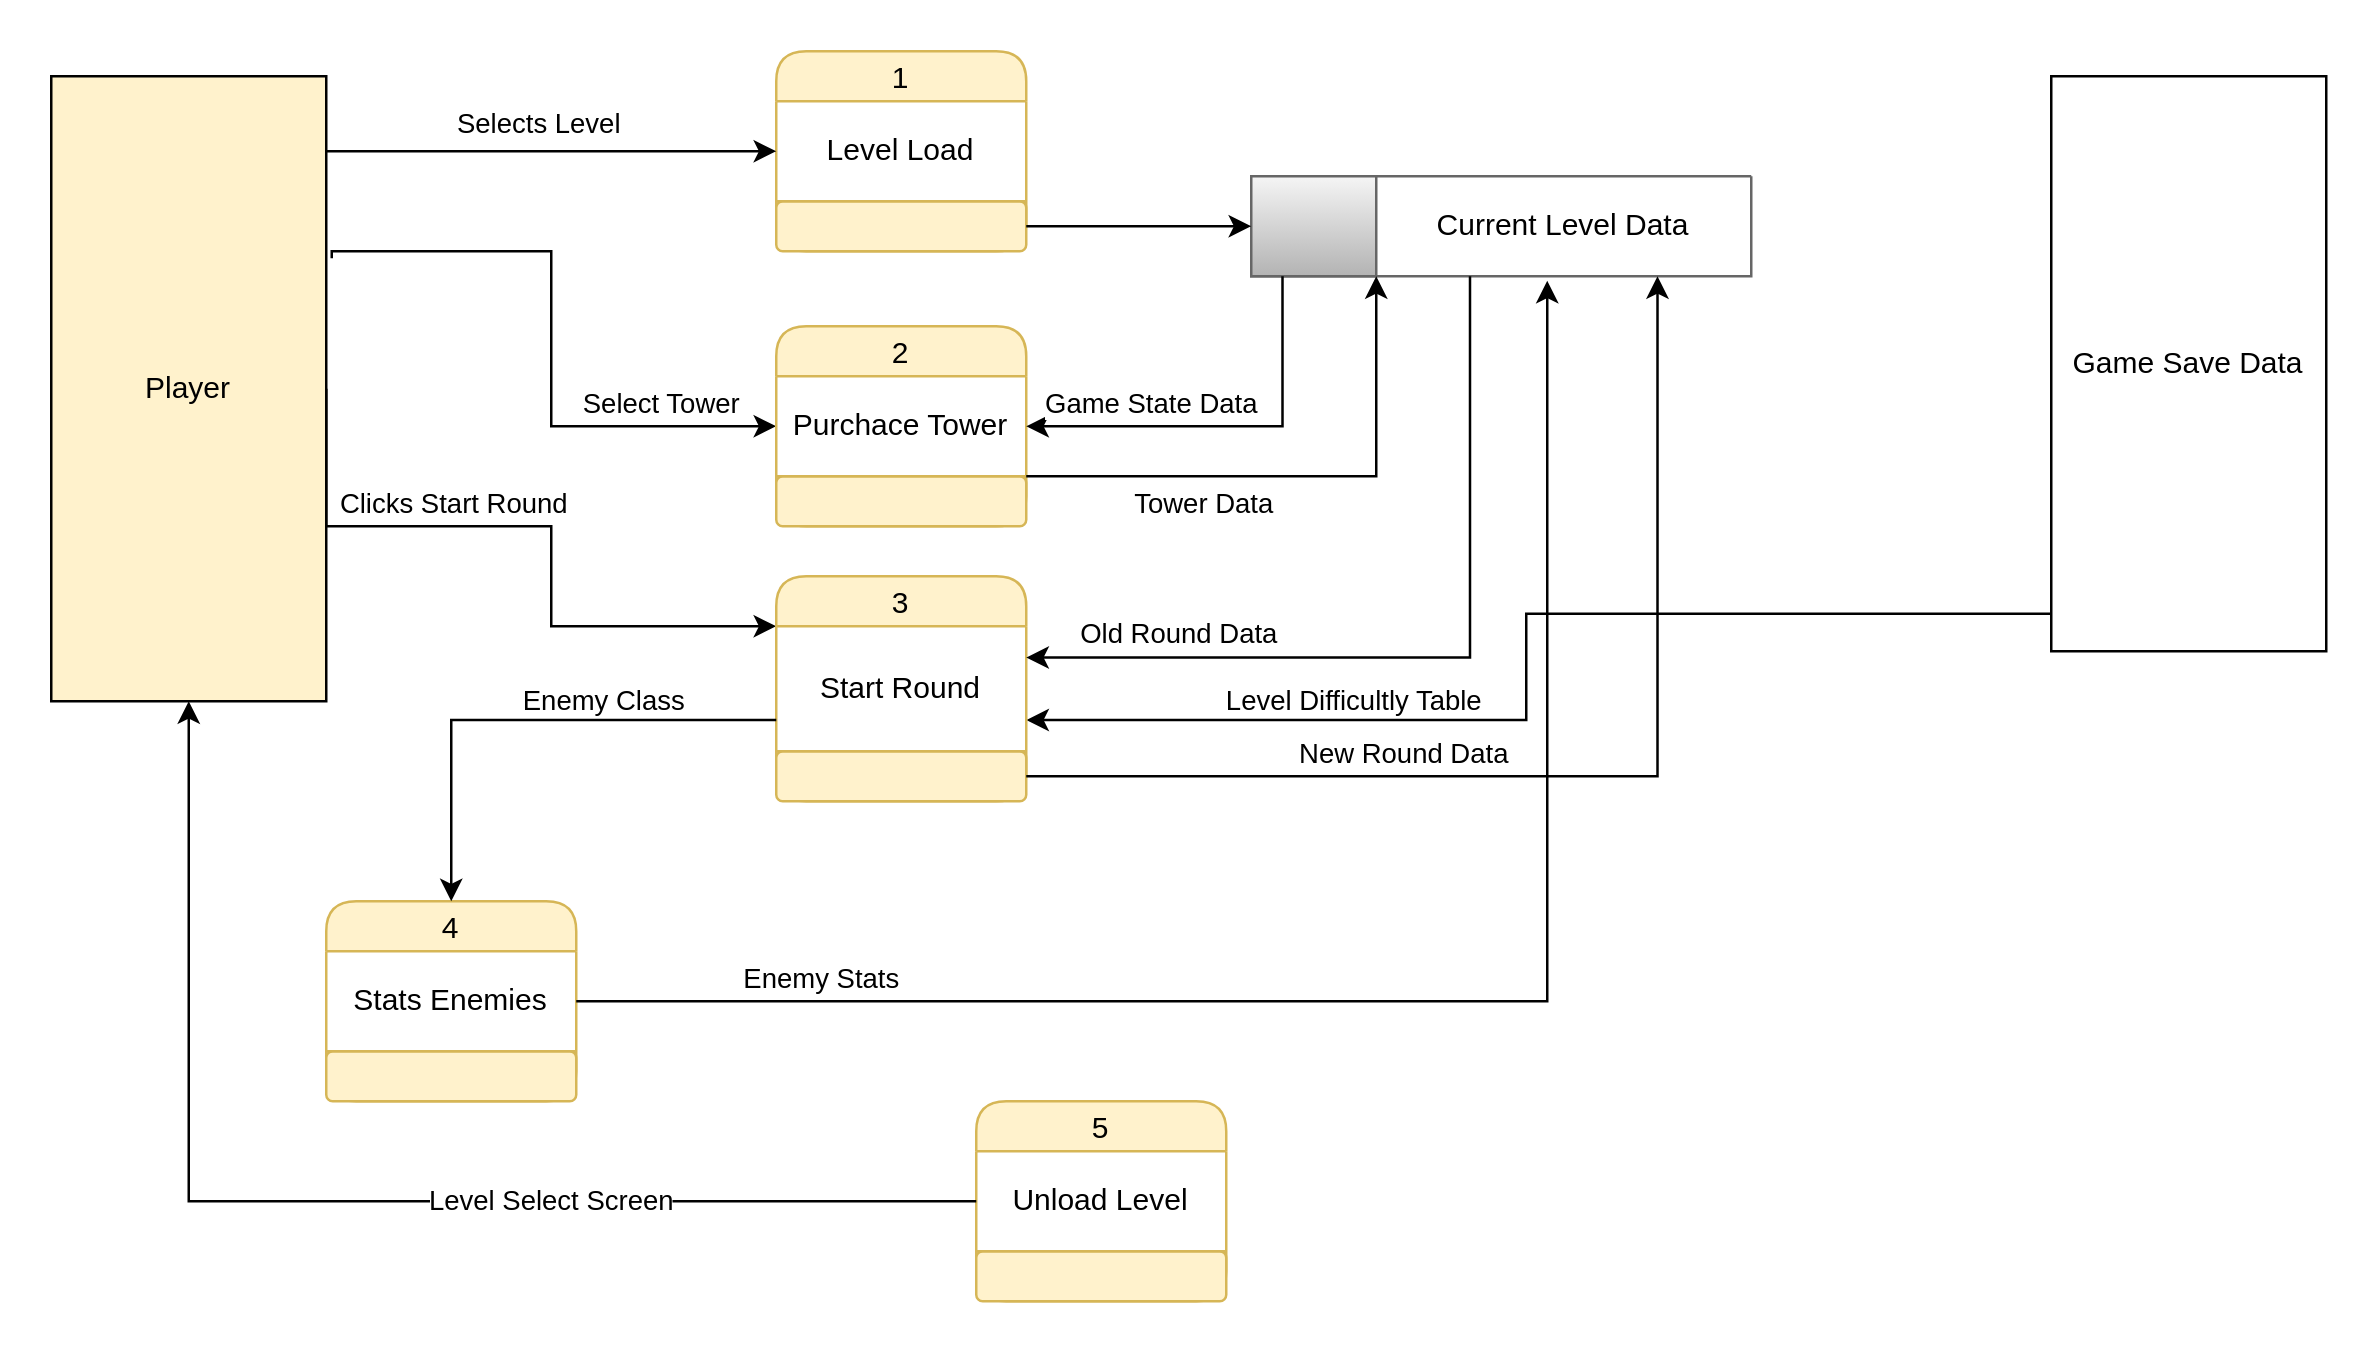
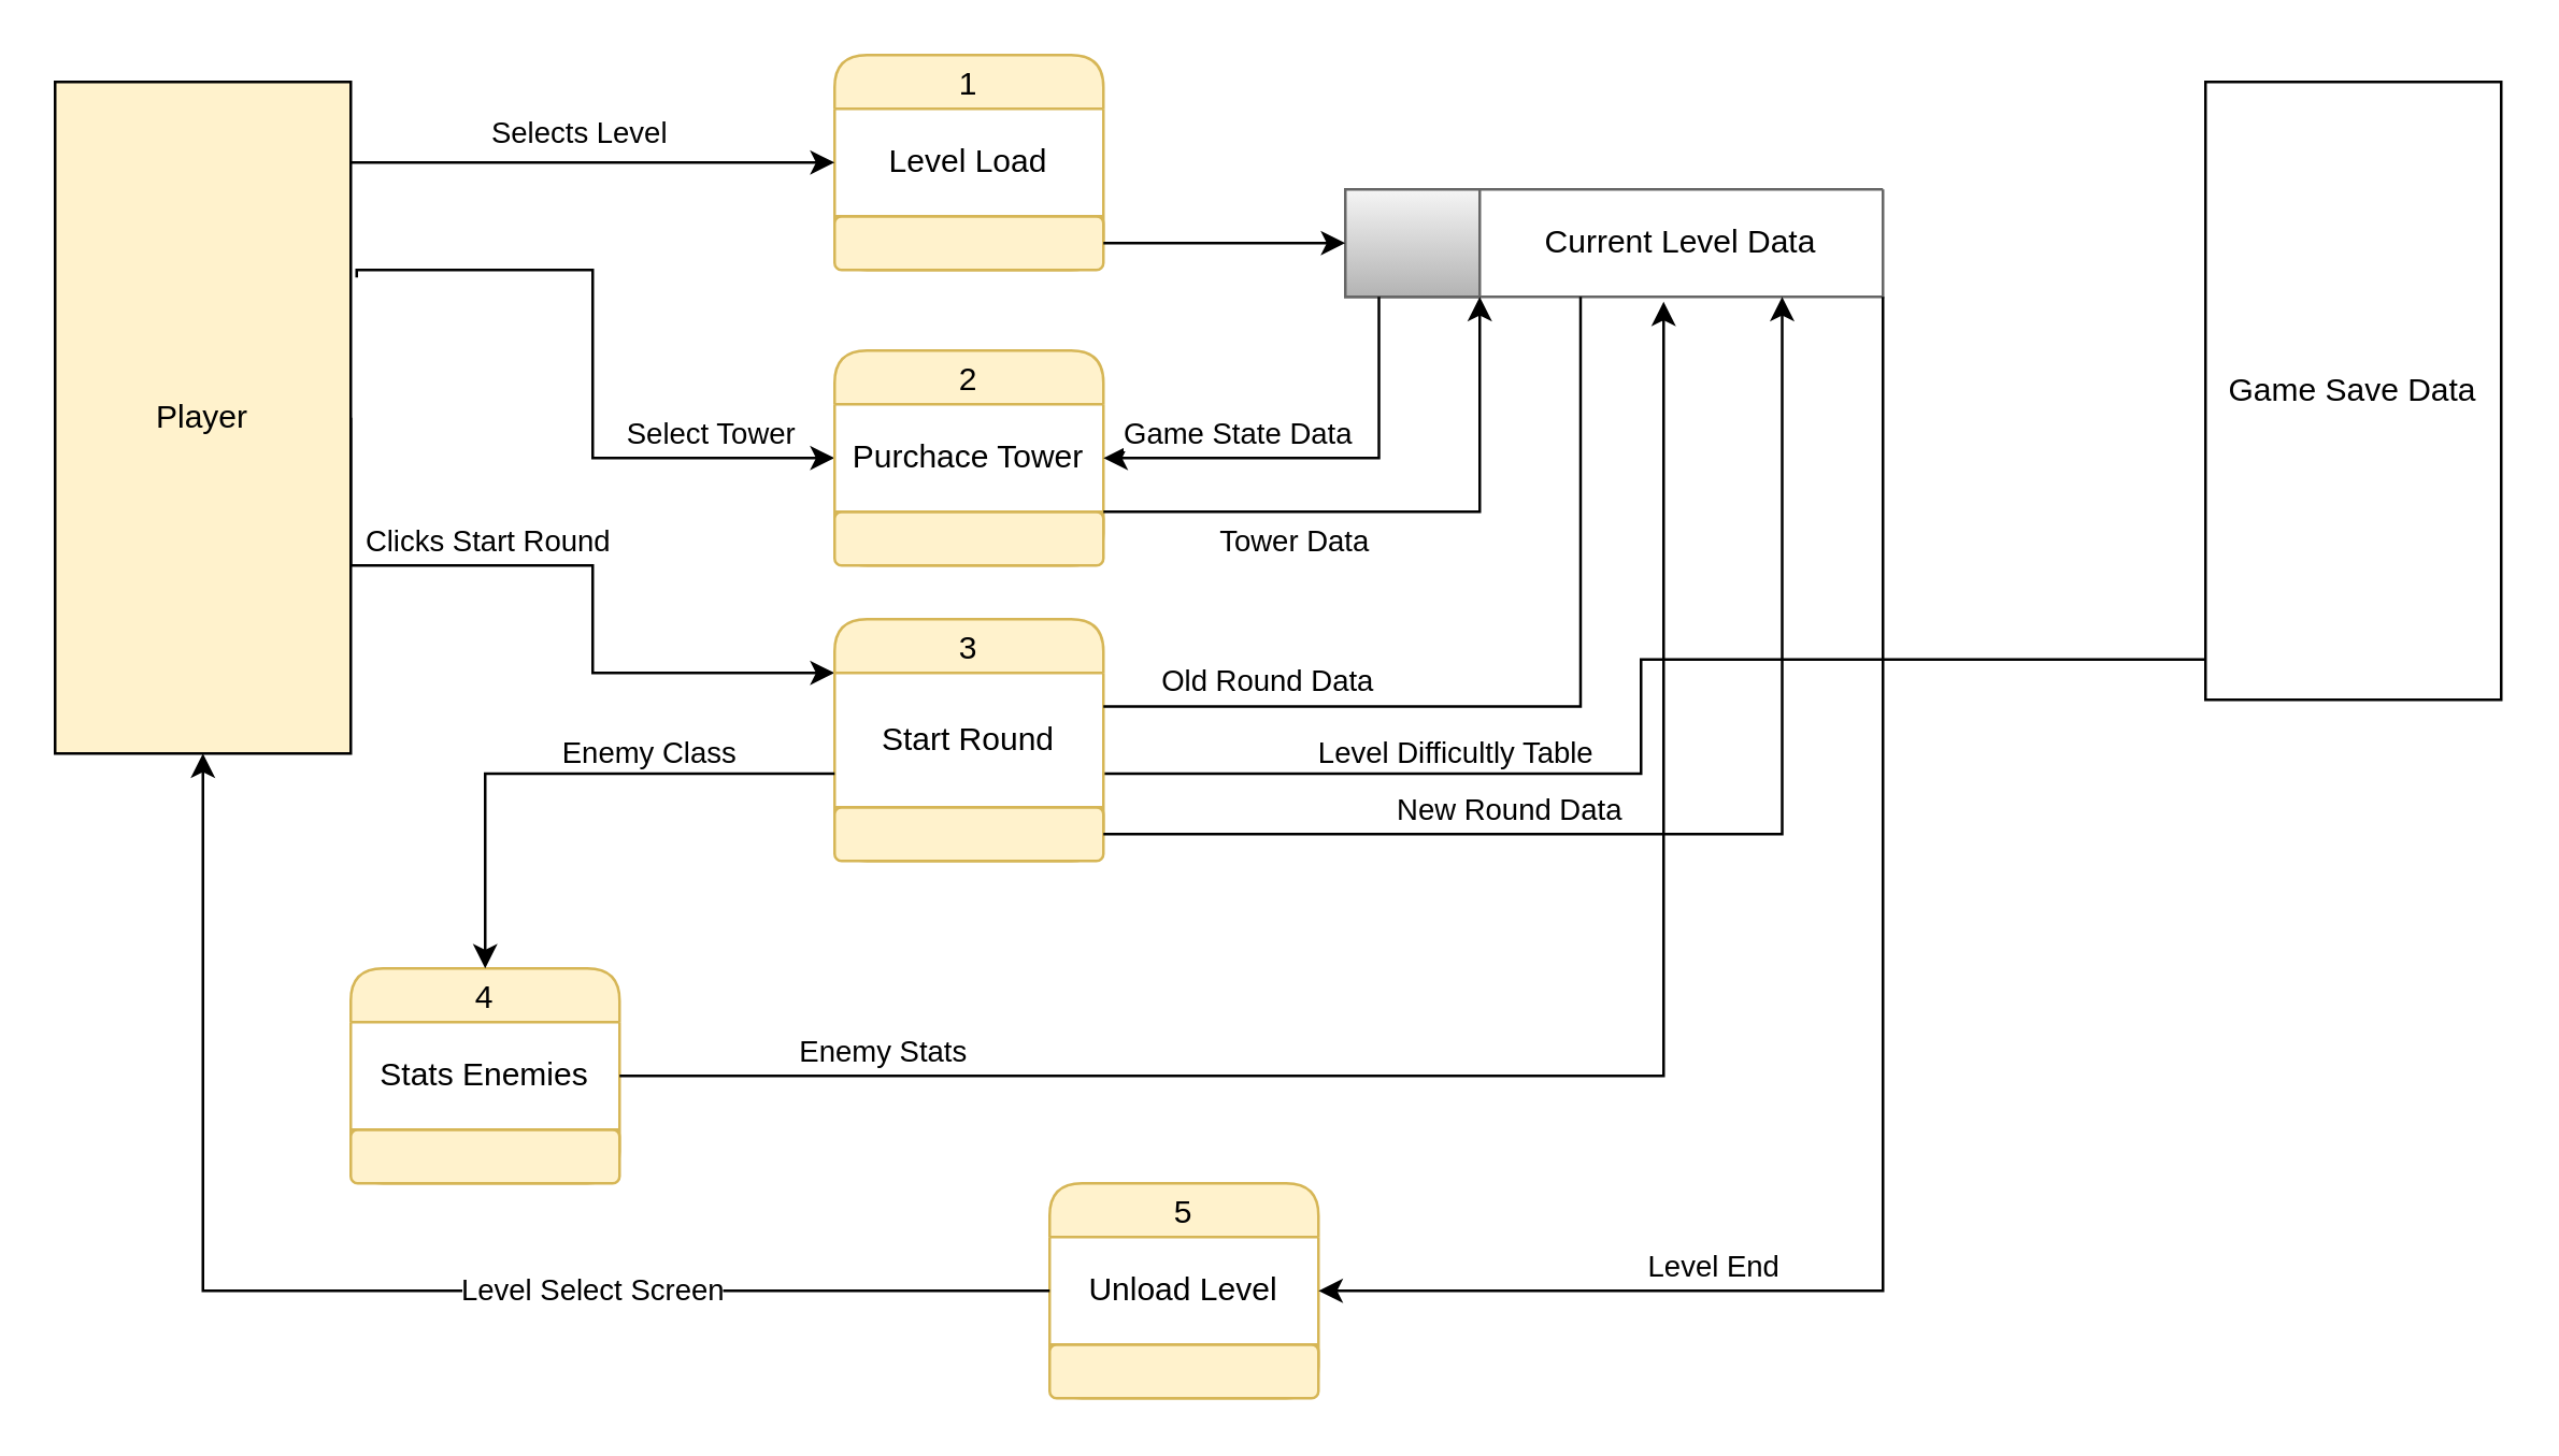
- <mxCell id="32" style="edgeStyle=orthogonalEdgeStyle;rounded=0;orthogonalLoop=1;jettySize=auto;html=1;exitX=0.25;exitY=1;exitDx=0;exitDy=0;entryX=1;entryY=0.25;entryDx=0;entryDy=0;" edge="1" parent="1" source="18" target="27"><mxGeometry relative="1" as="geometry" /></mxCell>
+ <mxCell id="32" style="edgeStyle=orthogonalEdgeStyle;rounded=0;orthogonalLoop=1;jettySize=auto;html=1;exitX=0.25;exitY=1;exitDx=0;exitDy=0;entryX=1;entryY=0.25;entryDx=0;entryDy=0;endArrow=none;" edge="1" parent="1" source="18" target="27"><mxGeometry relative="1" as="geometry" /></mxCell>
- <mxCell id="13" style="edgeStyle=orthogonalEdgeStyle;rounded=0;orthogonalLoop=1;jettySize=auto;html=1;exitX=0;exitY=0.5;exitDx=0;exitDy=0;entryX=1;entryY=0.75;entryDx=0;entryDy=0;" edge="1" parent="1" source="15" target="27"><mxGeometry relative="1" as="geometry"><mxPoint x="460" y="340" as="targetPoint" /><Array as="points"><mxPoint x="610" y="245" /><mxPoint x="610" y="287" /></Array></mxGeometry></mxCell>
+ <mxCell id="13" style="edgeStyle=orthogonalEdgeStyle;rounded=0;orthogonalLoop=1;jettySize=auto;html=1;exitX=0;exitY=0.5;exitDx=0;exitDy=0;entryX=1;entryY=0.75;entryDx=0;entryDy=0;endArrow=none;" edge="1" parent="1" source="15" target="27"><mxGeometry relative="1" as="geometry"><mxPoint x="460" y="340" as="targetPoint" /><Array as="points"><mxPoint x="610" y="245" /><mxPoint x="610" y="287" /></Array></mxGeometry></mxCell>
+ <mxCell id="48" style="edgeStyle=orthogonalEdgeStyle;rounded=0;orthogonalLoop=1;jettySize=auto;html=1;exitX=1;exitY=1;exitDx=0;exitDy=0;entryX=1;entryY=0.5;entryDx=0;entryDy=0;" edge="1" parent="1" source="18" target="35"><mxGeometry relative="1" as="geometry" /></mxCell>
+ <mxCell id="49" value="Level End" style="edgeLabel;html=1;align=center;verticalAlign=middle;resizable=0;points=[];" vertex="1" connectable="0" parent="48"><mxGeometry x="0.495" relative="1" as="geometry"><mxPoint y="-10" as="offset" /></mxGeometry></mxCell>
